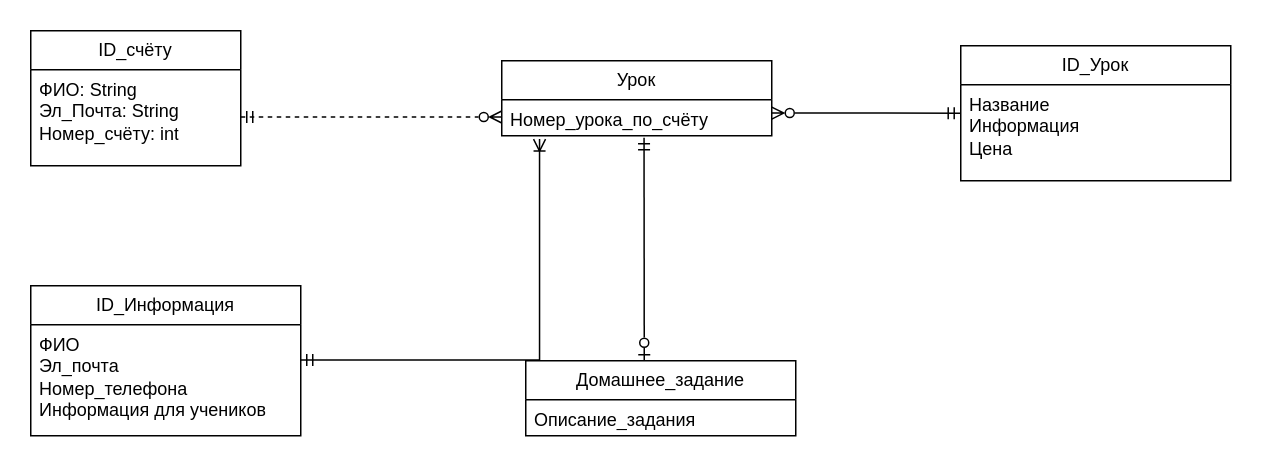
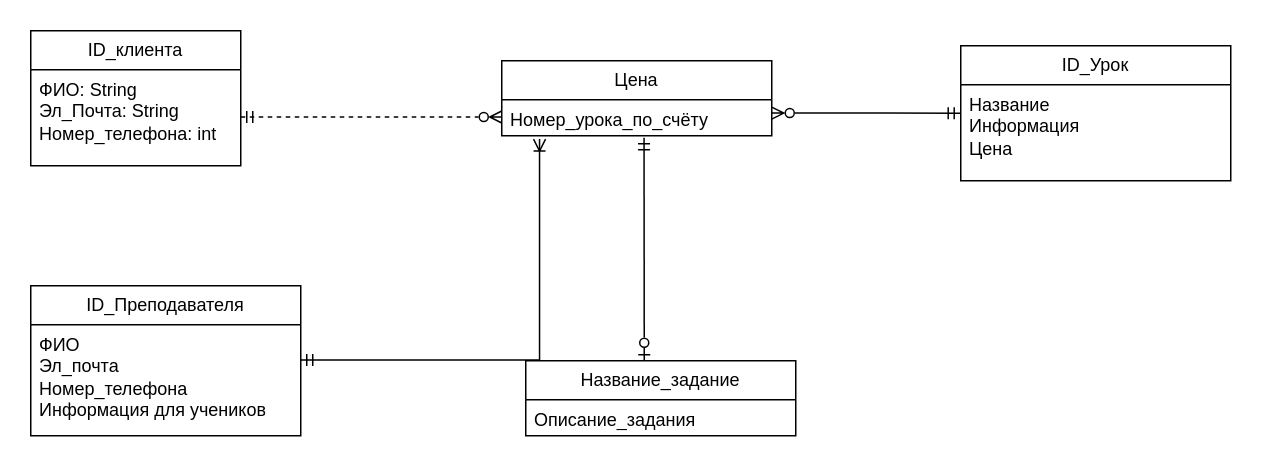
- <mxCell id="2" value="ID_счёту" style="swimlane;fontStyle=0;childLayout=stackLayout;horizontal=1;startSize=26;fillColor=none;horizontalStack=0;resizeParent=1;resizeParentMax=0;resizeLast=0;collapsible=1;marginBottom=0;whiteSpace=wrap;html=1;rounded=0;" vertex="1" parent="1"><mxGeometry x="20" y="20" width="140" height="90" as="geometry" /></mxCell>
+ <mxCell id="2" value="ID_клиента" style="swimlane;fontStyle=0;childLayout=stackLayout;horizontal=1;startSize=26;fillColor=none;horizontalStack=0;resizeParent=1;resizeParentMax=0;resizeLast=0;collapsible=1;marginBottom=0;whiteSpace=wrap;html=1;rounded=0;" vertex="1" parent="1"><mxGeometry x="20" y="20" width="140" height="90" as="geometry" /></mxCell>
- <mxCell id="6" value="Урок" style="swimlane;fontStyle=0;childLayout=stackLayout;horizontal=1;startSize=26;fillColor=none;horizontalStack=0;resizeParent=1;resizeParentMax=0;resizeLast=0;collapsible=1;marginBottom=0;whiteSpace=wrap;html=1;rounded=0;" vertex="1" parent="1"><mxGeometry x="334" y="40" width="180" height="50" as="geometry" /></mxCell>
+ <mxCell id="6" value="Цена" style="swimlane;fontStyle=0;childLayout=stackLayout;horizontal=1;startSize=26;fillColor=none;horizontalStack=0;resizeParent=1;resizeParentMax=0;resizeLast=0;collapsible=1;marginBottom=0;whiteSpace=wrap;html=1;rounded=0;" vertex="1" parent="1"><mxGeometry x="334" y="40" width="180" height="50" as="geometry" /></mxCell>
- <mxCell id="3" value="ФИО: String&lt;div&gt;Эл_Почта: String&lt;/div&gt;&lt;div&gt;Номер_счёту: int&lt;/div&gt;&lt;div&gt;&amp;nbsp;&lt;/div&gt;" style="text;strokeColor=none;fillColor=none;align=left;verticalAlign=top;spacingLeft=4;spacingRight=4;overflow=hidden;rotatable=0;points=[[0,0.5],[1,0.5]];portConstraint=eastwest;whiteSpace=wrap;html=1;" vertex="1" parent="2"><mxGeometry y="26" width="140" height="64" as="geometry" /></mxCell>
+ <mxCell id="3" value="ФИО: String&lt;div&gt;Эл_Почта: String&lt;/div&gt;&lt;div&gt;Номер_телефона: int&lt;/div&gt;&lt;div&gt;&amp;nbsp;&lt;/div&gt;" style="text;strokeColor=none;fillColor=none;align=left;verticalAlign=top;spacingLeft=4;spacingRight=4;overflow=hidden;rotatable=0;points=[[0,0.5],[1,0.5]];portConstraint=eastwest;whiteSpace=wrap;html=1;" vertex="1" parent="2"><mxGeometry y="26" width="140" height="64" as="geometry" /></mxCell>
- <mxCell id="4" value="ID_Информация" style="swimlane;fontStyle=0;childLayout=stackLayout;horizontal=1;startSize=26;fillColor=none;horizontalStack=0;resizeParent=1;resizeParentMax=0;resizeLast=0;collapsible=1;marginBottom=0;whiteSpace=wrap;html=1;rounded=0;" vertex="1" parent="1"><mxGeometry x="20" y="190" width="180" height="100" as="geometry" /></mxCell>
+ <mxCell id="4" value="ID_Преподавателя" style="swimlane;fontStyle=0;childLayout=stackLayout;horizontal=1;startSize=26;fillColor=none;horizontalStack=0;resizeParent=1;resizeParentMax=0;resizeLast=0;collapsible=1;marginBottom=0;whiteSpace=wrap;html=1;rounded=0;" vertex="1" parent="1"><mxGeometry x="20" y="190" width="180" height="100" as="geometry" /></mxCell>
- <mxCell id="10" value="Домашнее_задание" style="swimlane;fontStyle=0;childLayout=stackLayout;horizontal=1;startSize=26;fillColor=none;horizontalStack=0;resizeParent=1;resizeParentMax=0;resizeLast=0;collapsible=1;marginBottom=0;whiteSpace=wrap;html=1;rounded=0;" vertex="1" parent="1"><mxGeometry x="350" y="240" width="180" height="50" as="geometry" /></mxCell>
+ <mxCell id="10" value="Название_задание" style="swimlane;fontStyle=0;childLayout=stackLayout;horizontal=1;startSize=26;fillColor=none;horizontalStack=0;resizeParent=1;resizeParentMax=0;resizeLast=0;collapsible=1;marginBottom=0;whiteSpace=wrap;html=1;rounded=0;" vertex="1" parent="1"><mxGeometry x="350" y="240" width="180" height="50" as="geometry" /></mxCell>
